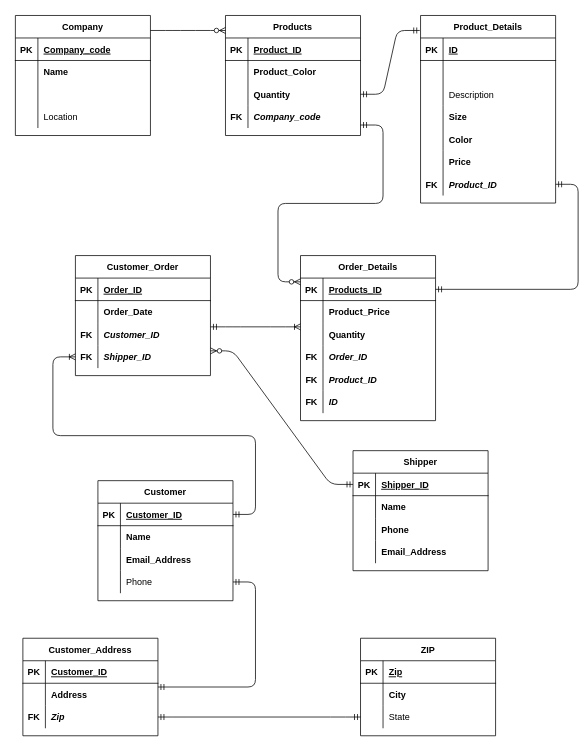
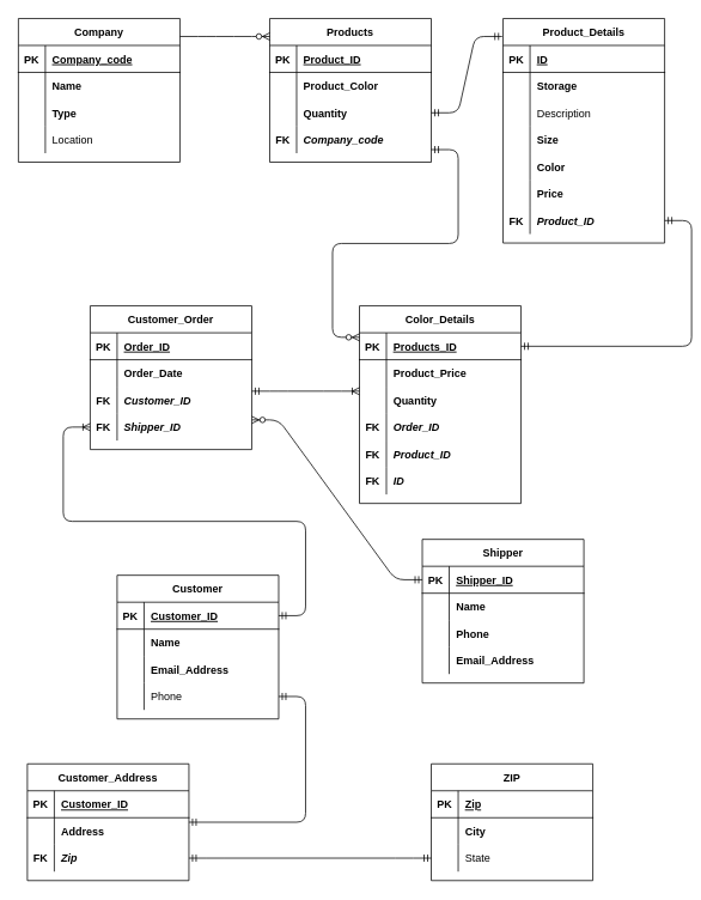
+ <mxCell id="34" value="Storage" style="shape=partialRectangle;connectable=0;fillColor=none;top=0;left=0;bottom=0;right=0;align=left;spacingLeft=6;overflow=hidden;fontStyle=1" parent="32" vertex="1"><mxGeometry x="30" width="150" height="30" as="geometry" /></mxCell>
+ <mxCell id="11" value="Type" style="shape=partialRectangle;connectable=0;fillColor=none;top=0;left=0;bottom=0;right=0;align=left;spacingLeft=6;overflow=hidden;fontStyle=1" parent="9" vertex="1"><mxGeometry x="30" width="150" height="30" as="geometry" /></mxCell>
- <mxCell id="63" value="Order_Details" style="shape=table;startSize=30;container=1;collapsible=1;childLayout=tableLayout;fixedRows=1;rowLines=0;fontStyle=1;align=center;resizeLast=1;" parent="1" vertex="1"><mxGeometry x="400" y="340" width="180" height="220" as="geometry" /></mxCell>
+ <mxCell id="63" value="Color_Details" style="shape=table;startSize=30;container=1;collapsible=1;childLayout=tableLayout;fixedRows=1;rowLines=0;fontStyle=1;align=center;resizeLast=1;" parent="1" vertex="1"><mxGeometry x="400" y="340" width="180" height="220" as="geometry" /></mxCell>
